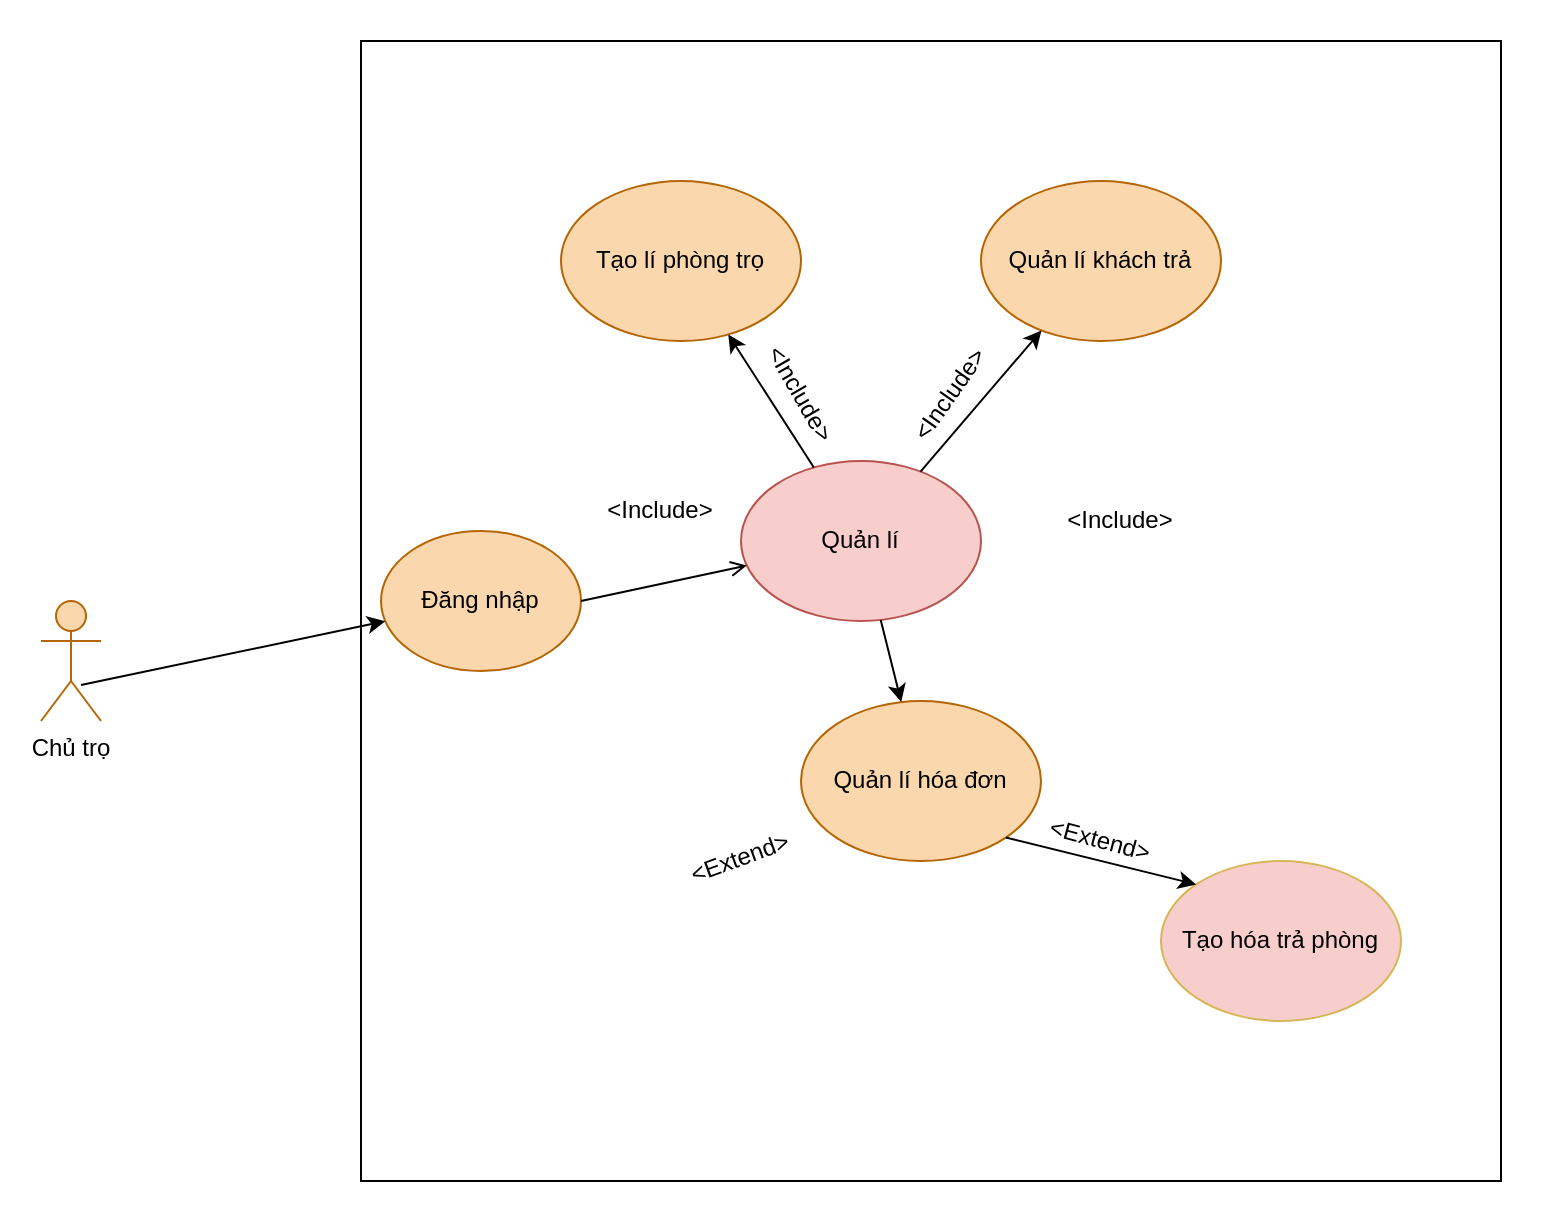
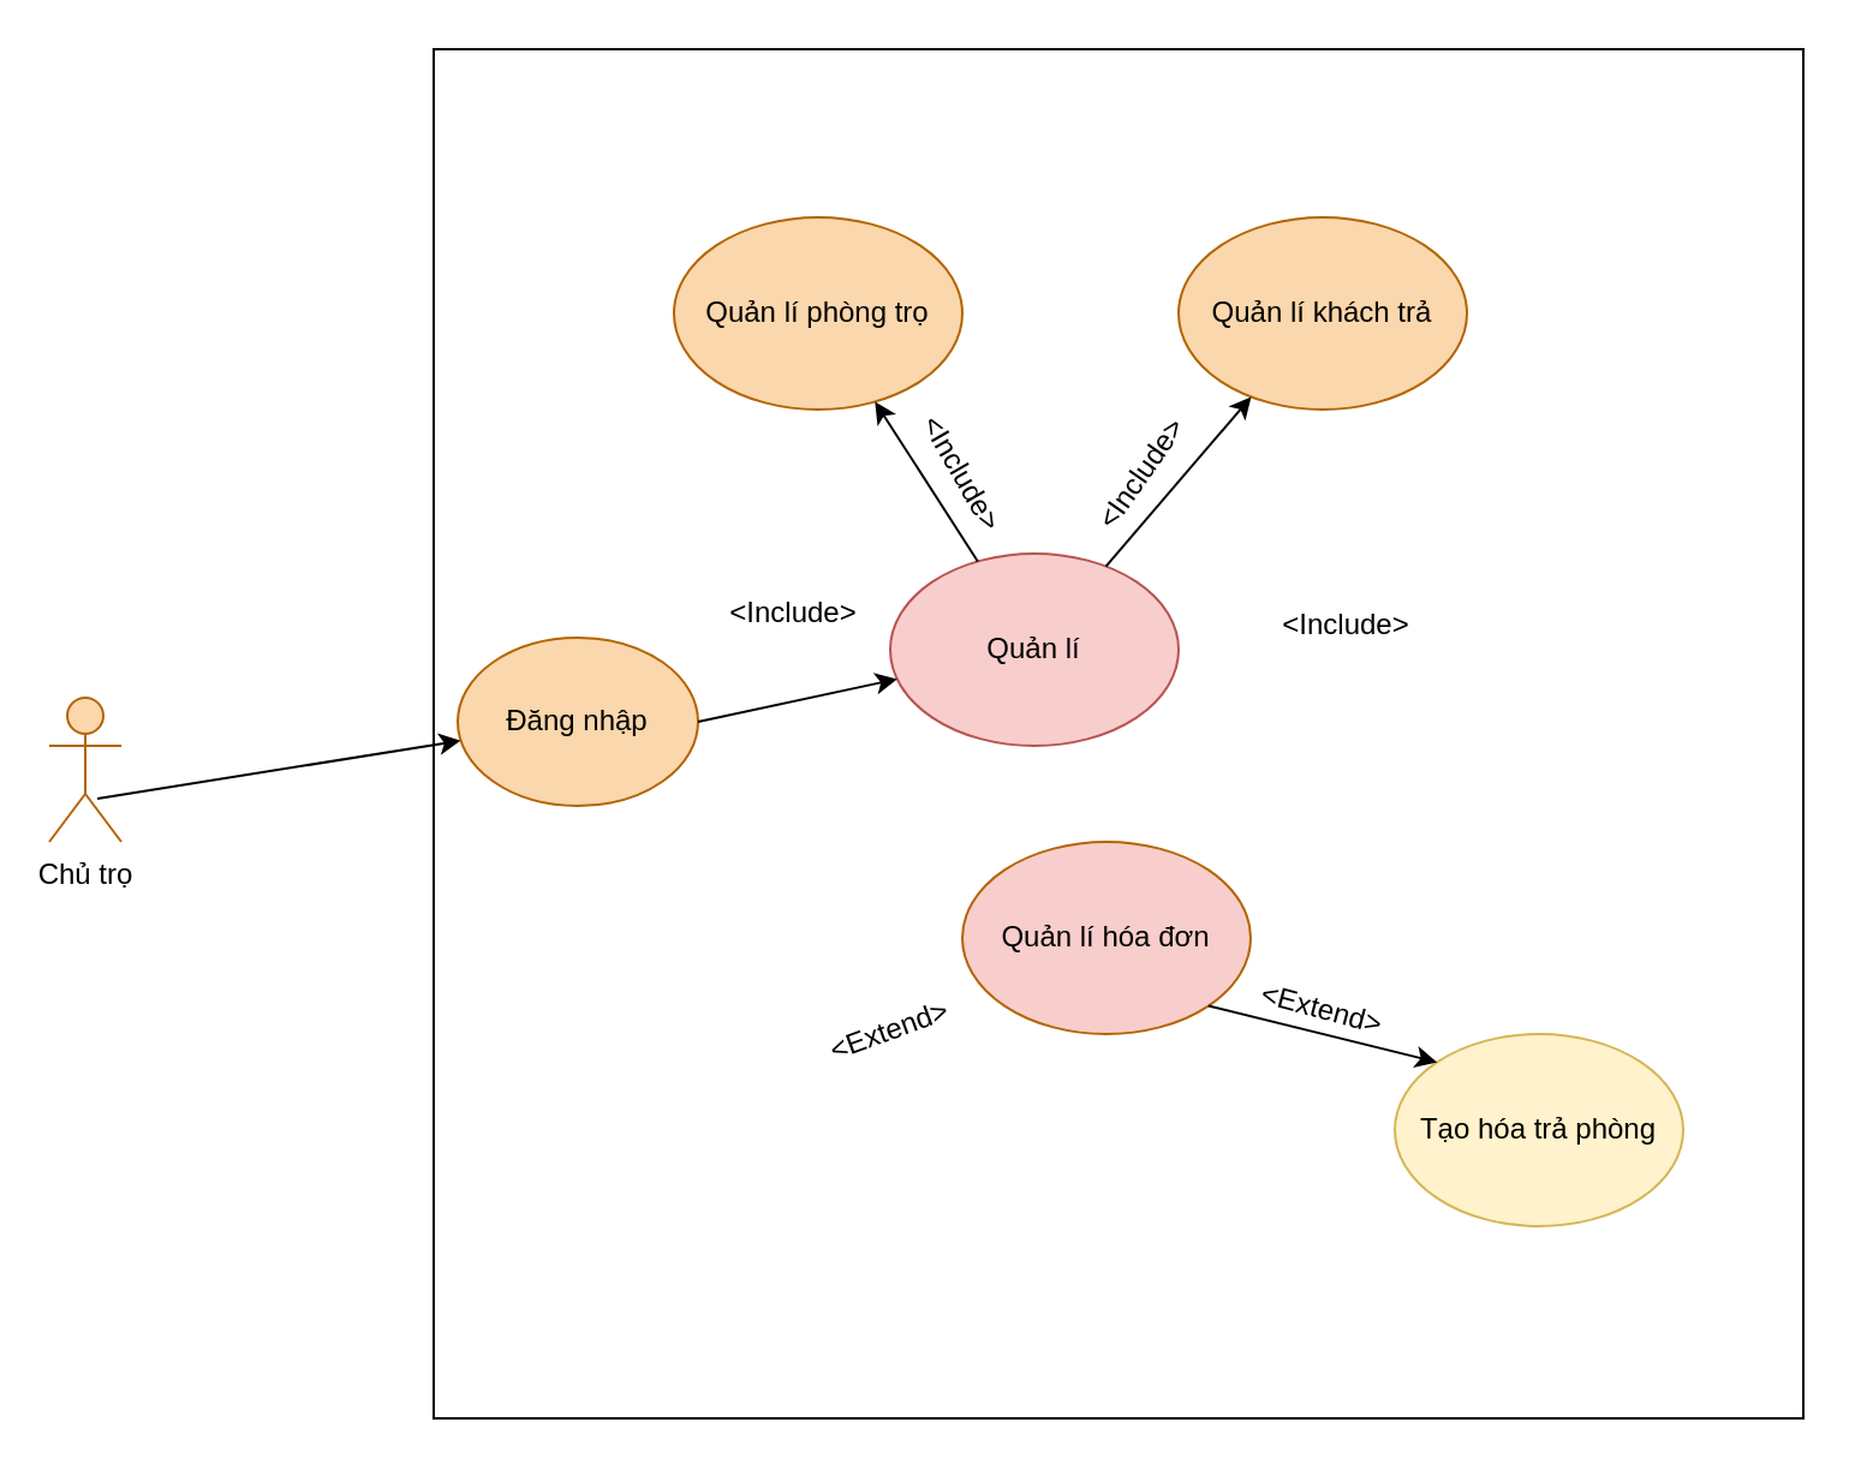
- <mxCell id="6" value="Tạo lí phòng trọ" style="ellipse;whiteSpace=wrap;html=1;fillColor=#fad7ac;strokeColor=#b46504;" vertex="1" parent="1"><mxGeometry x="280" y="90" width="120" height="80" as="geometry" /></mxCell>
+ <mxCell id="6" value="Quản lí phòng trọ" style="ellipse;whiteSpace=wrap;html=1;fillColor=#fad7ac;strokeColor=#b46504;" vertex="1" parent="1"><mxGeometry x="280" y="90" width="120" height="80" as="geometry" /></mxCell>
- <mxCell id="11" value="" style="endArrow=open;html=1;exitX=1;exitY=0.5;exitDx=0;exitDy=0;" edge="1" parent="1" source="4" target="5"><mxGeometry width="50" height="50" relative="1" as="geometry"><mxPoint x="260" y="370" as="sourcePoint" /><mxPoint x="310" y="320" as="targetPoint" /></mxGeometry></mxCell>
+ <mxCell id="11" value="" style="endArrow=classic;html=1;exitX=1;exitY=0.5;exitDx=0;exitDy=0;" edge="1" parent="1" source="4" target="5"><mxGeometry width="50" height="50" relative="1" as="geometry"><mxPoint x="260" y="370" as="sourcePoint" /><mxPoint x="310" y="320" as="targetPoint" /></mxGeometry></mxCell>
- <mxCell id="14" value="" style="endArrow=classic;html=1;" edge="1" parent="1" source="5" target="8"><mxGeometry width="50" height="50" relative="1" as="geometry"><mxPoint x="230" y="440" as="sourcePoint" /><mxPoint x="280" y="390" as="targetPoint" /></mxGeometry></mxCell>
- <mxCell id="3" value="Chủ trọ" style="shape=umlActor;verticalLabelPosition=bottom;labelBackgroundColor=#ffffff;verticalAlign=top;html=1;fillColor=#fad7ac;strokeColor=#b46504;" vertex="1" parent="1"><mxGeometry x="20" y="300" width="30" height="60" as="geometry" /></mxCell>
+ <mxCell id="3" value="Chủ trọ" style="shape=umlActor;verticalLabelPosition=bottom;labelBackgroundColor=#ffffff;verticalAlign=top;html=1;fillColor=#fad7ac;strokeColor=#b46504;" vertex="1" parent="1"><mxGeometry x="20" y="290" width="30" height="60" as="geometry" /></mxCell>
- <mxCell id="8" value="Quản lí hóa đơn" style="ellipse;whiteSpace=wrap;html=1;fillColor=#fad7ac;strokeColor=#b46504;" vertex="1" parent="1"><mxGeometry x="400" y="350" width="120" height="80" as="geometry" /></mxCell>
+ <mxCell id="8" value="Quản lí hóa đơn" style="ellipse;whiteSpace=wrap;html=1;fillColor=#f8cecc;strokeColor=#b46504;" vertex="1" parent="1"><mxGeometry x="400" y="350" width="120" height="80" as="geometry" /></mxCell>
- <mxCell id="9" value="Tạo hóa trả phòng" style="ellipse;whiteSpace=wrap;html=1;fillColor=#f8cecc;strokeColor=#d6b656;" vertex="1" parent="1"><mxGeometry x="580" y="430" width="120" height="80" as="geometry" /></mxCell>
+ <mxCell id="9" value="Tạo hóa trả phòng" style="ellipse;whiteSpace=wrap;html=1;fillColor=#fff2cc;strokeColor=#d6b656;" vertex="1" parent="1"><mxGeometry x="580" y="430" width="120" height="80" as="geometry" /></mxCell>
